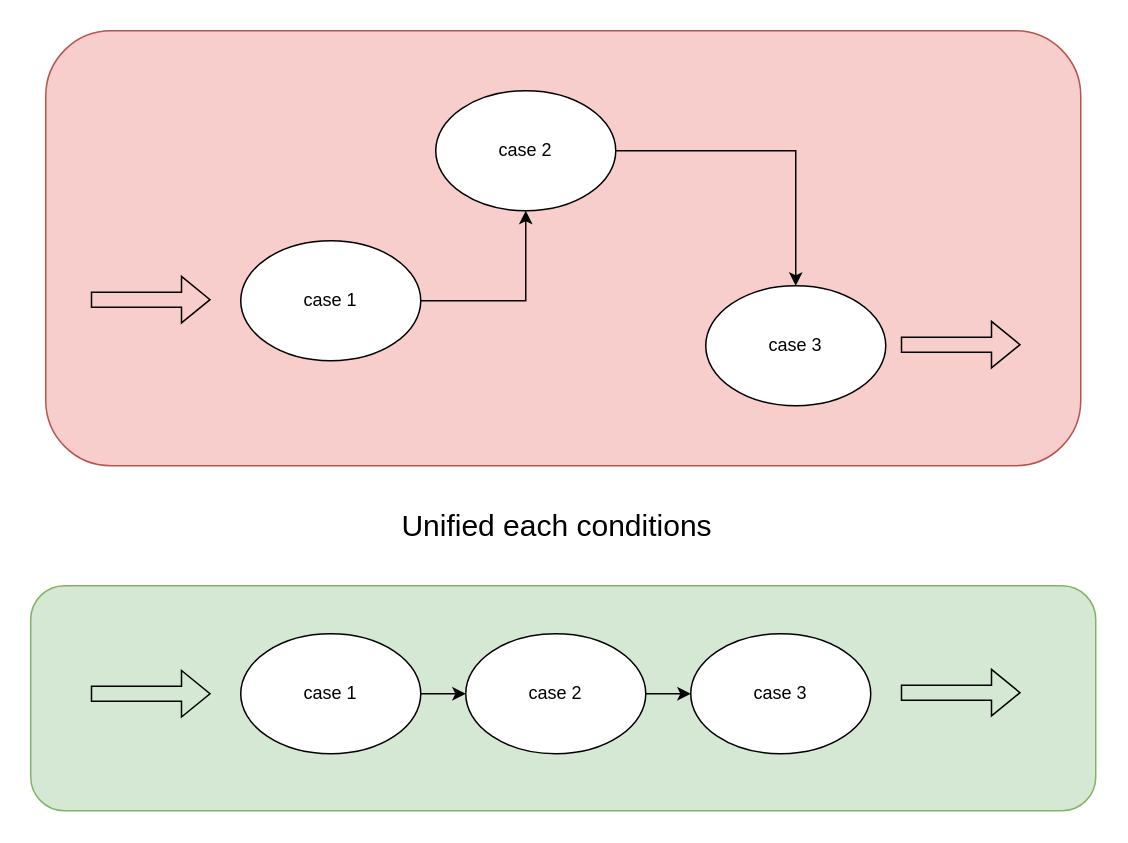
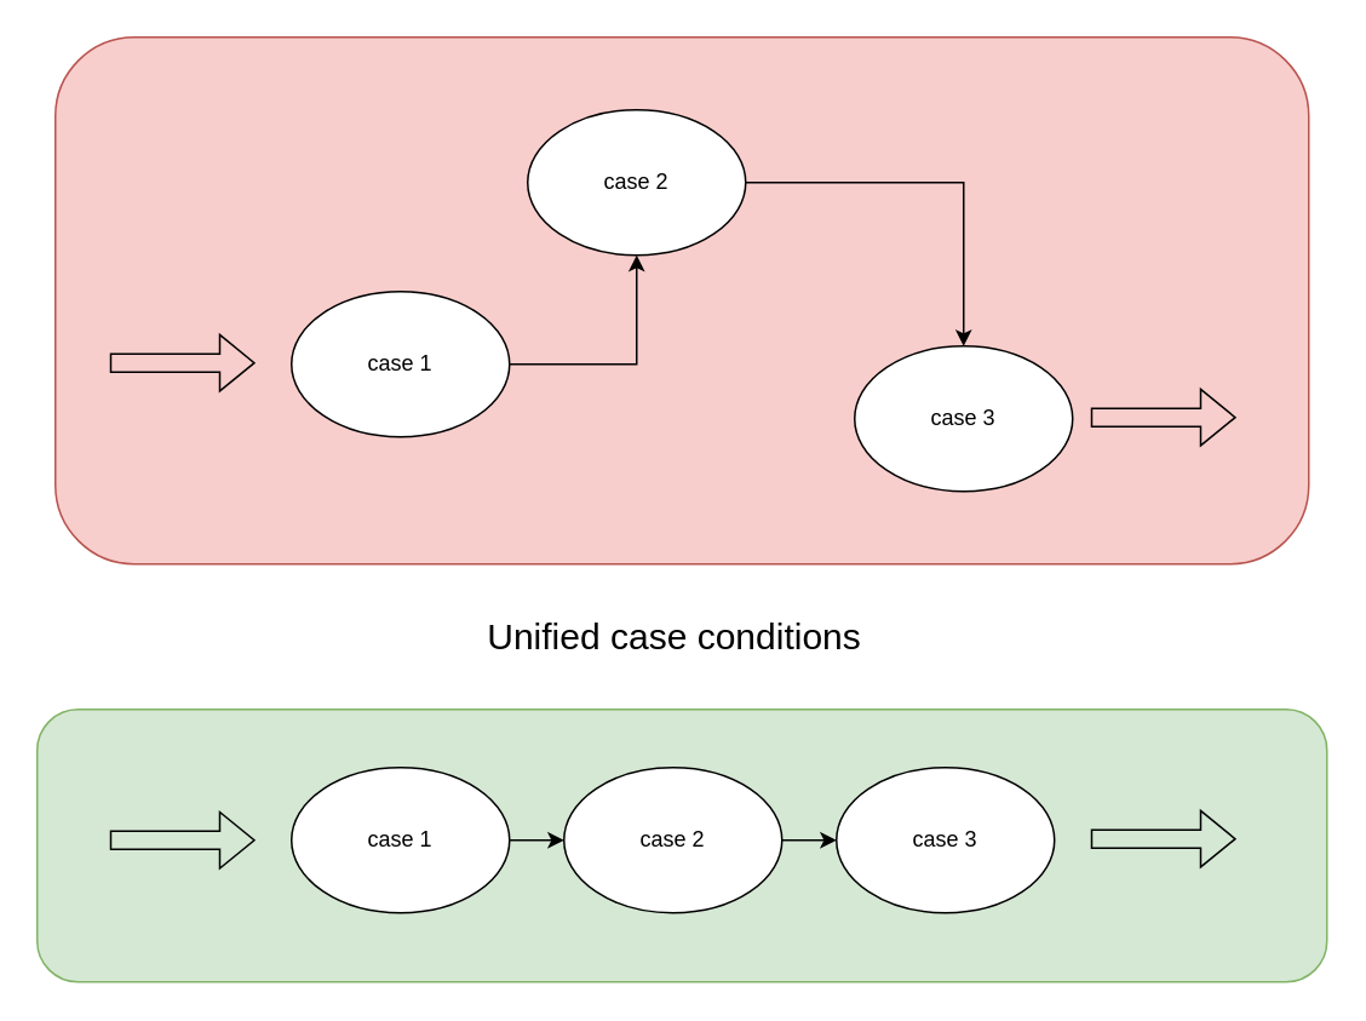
- <mxCell id="19" value="Unified each conditions" style="text;html=1;strokeColor=none;fillColor=none;align=center;verticalAlign=middle;whiteSpace=wrap;rounded=0;fontSize=20;" parent="1" vertex="1"><mxGeometry x="216" y="334" width="310" height="30" as="geometry" /></mxCell>
+ <mxCell id="19" value="Unified case conditions" style="text;html=1;strokeColor=none;fillColor=none;align=center;verticalAlign=middle;whiteSpace=wrap;rounded=0;fontSize=20;" parent="1" vertex="1"><mxGeometry x="216" y="334" width="310" height="30" as="geometry" /></mxCell>
